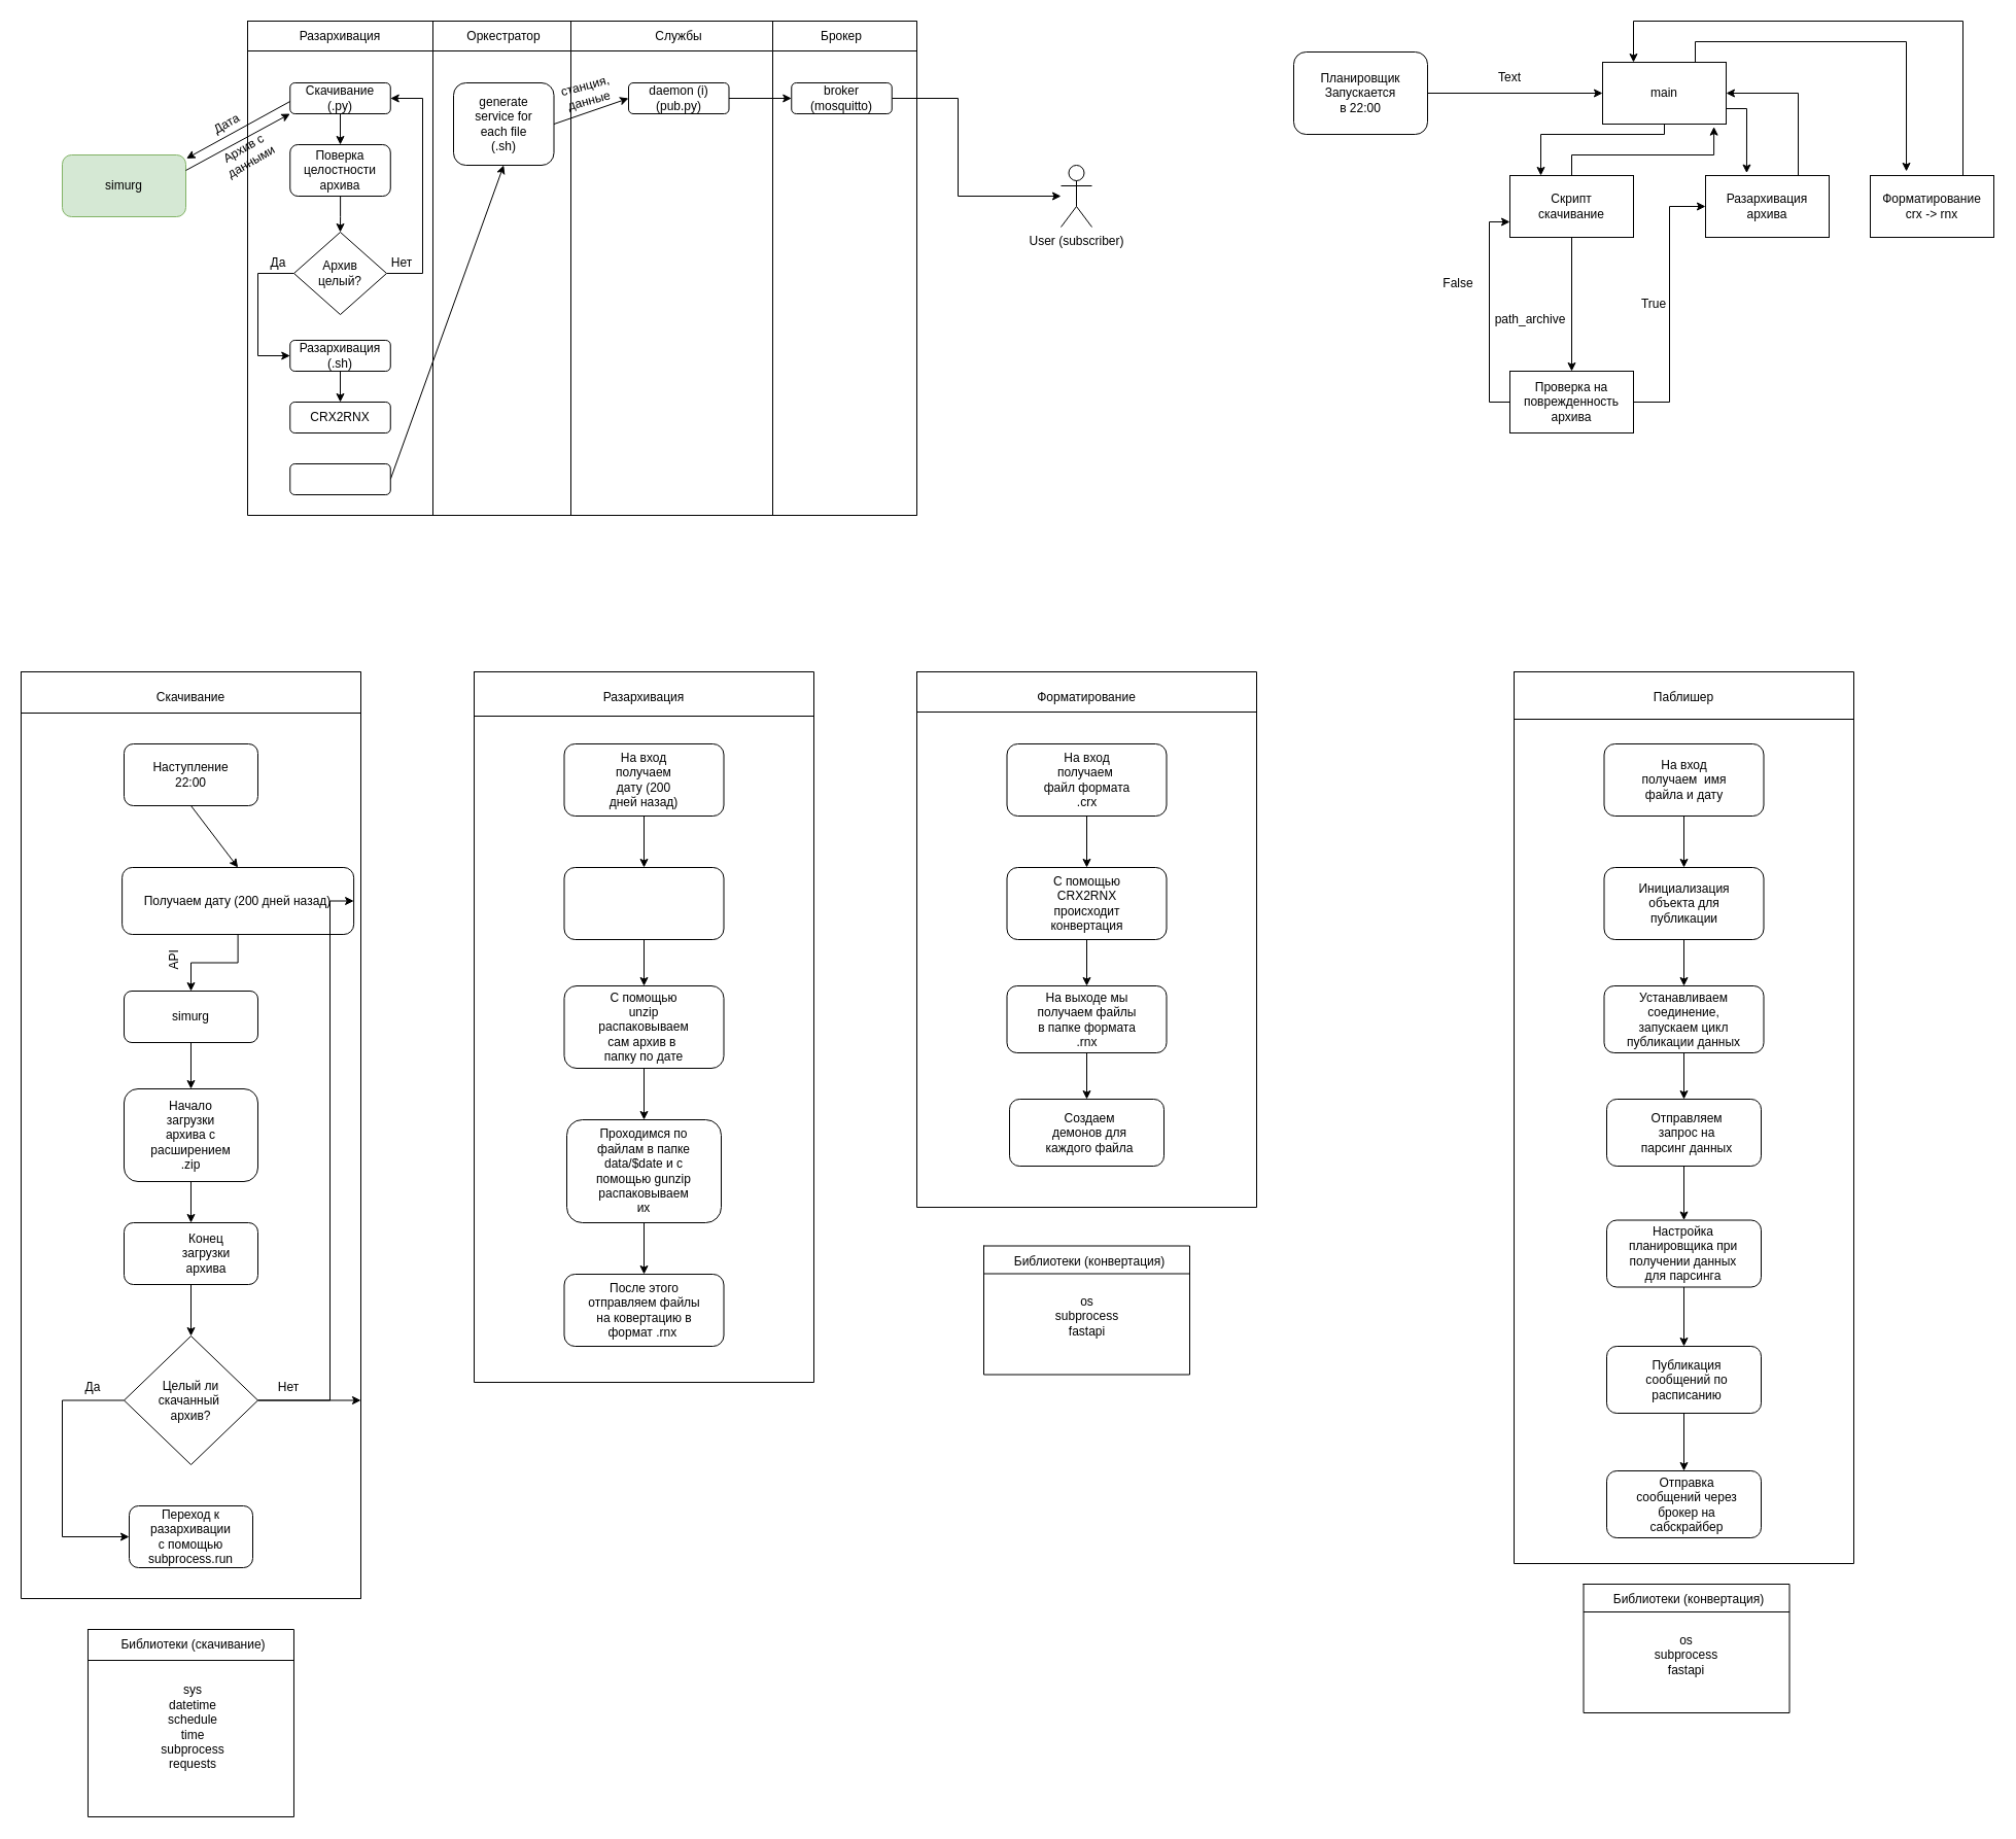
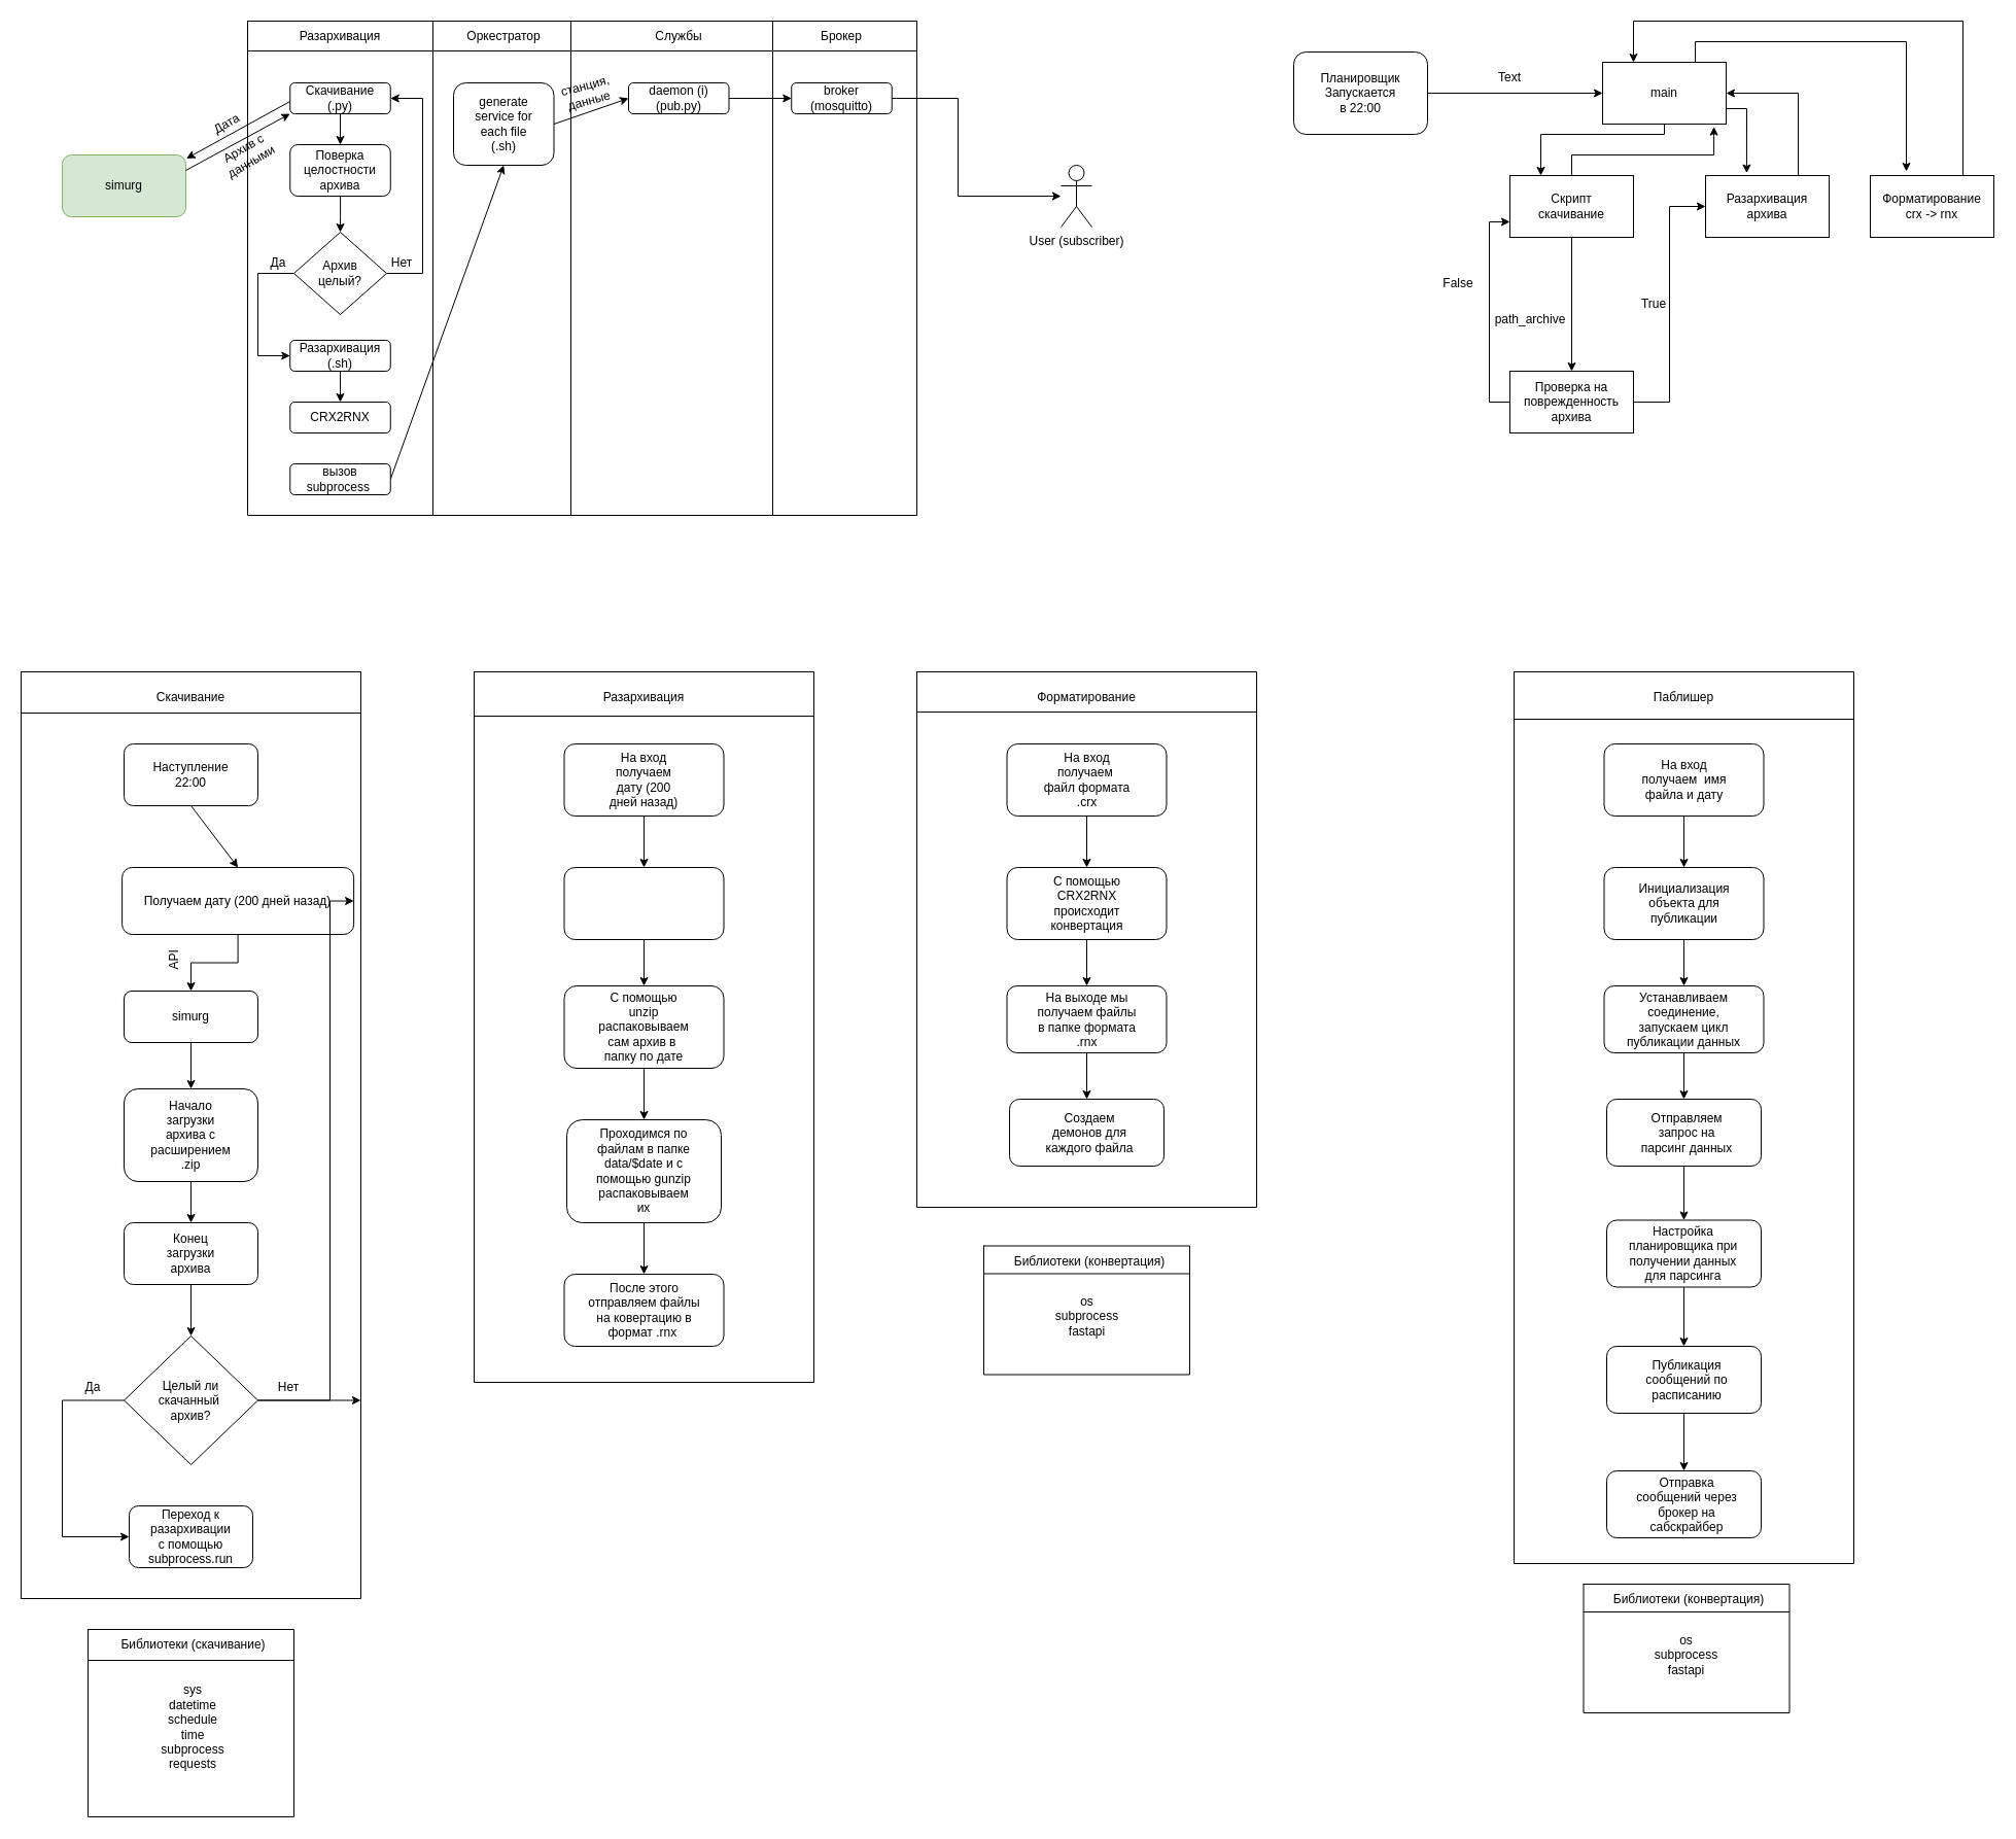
+ <mxCell id="157" value="&lt;font style=&quot;vertical-align: inherit;&quot;&gt;&lt;font style=&quot;vertical-align: inherit;&quot;&gt;вызов subprocess&amp;nbsp;&lt;/font&gt;&lt;/font&gt;" style="text;html=1;align=center;verticalAlign=middle;whiteSpace=wrap;rounded=0;" vertex="1" parent="1"><mxGeometry x="300" y="450" width="60" height="30" as="geometry" /></mxCell>
- <mxCell id="113" value="Конец загрузки архива" style="text;html=1;align=center;verticalAlign=middle;whiteSpace=wrap;rounded=0;" vertex="1" parent="1"><mxGeometry x="169.99" y="1202" width="60" height="30" as="geometry" /></mxCell>
+ <mxCell id="113" value="Конец загрузки архива" style="text;html=1;align=center;verticalAlign=middle;whiteSpace=wrap;rounded=0;" vertex="1" parent="1"><mxGeometry x="154.99" y="1202" width="60" height="30" as="geometry" /></mxCell>
